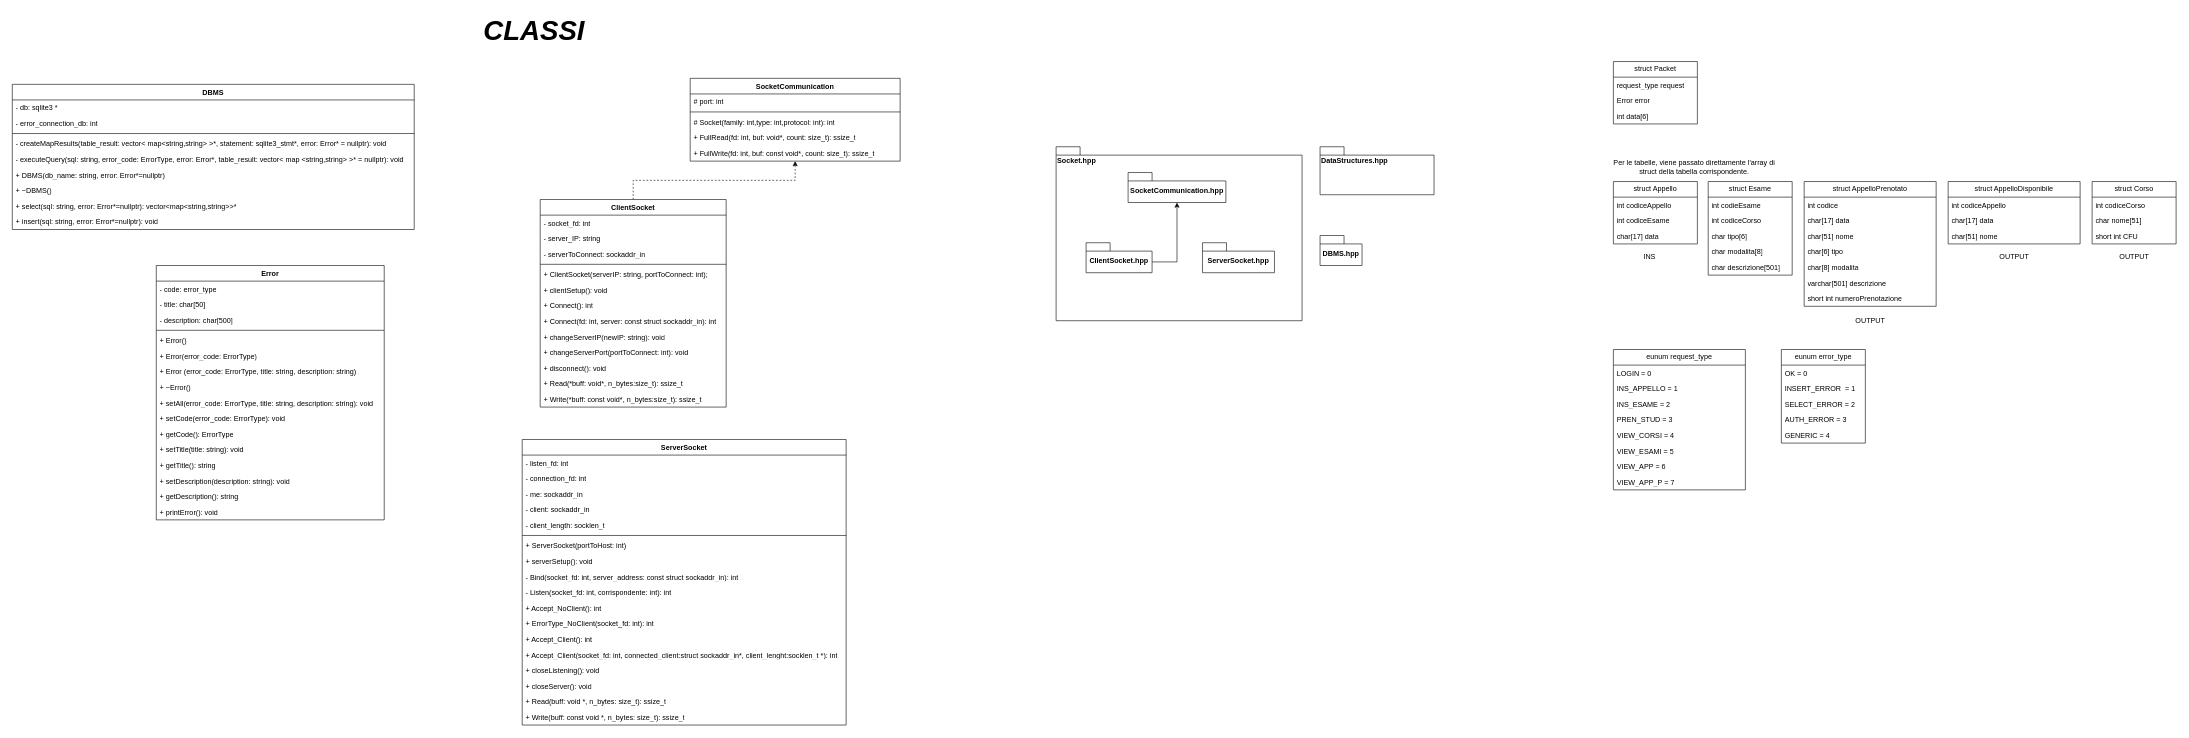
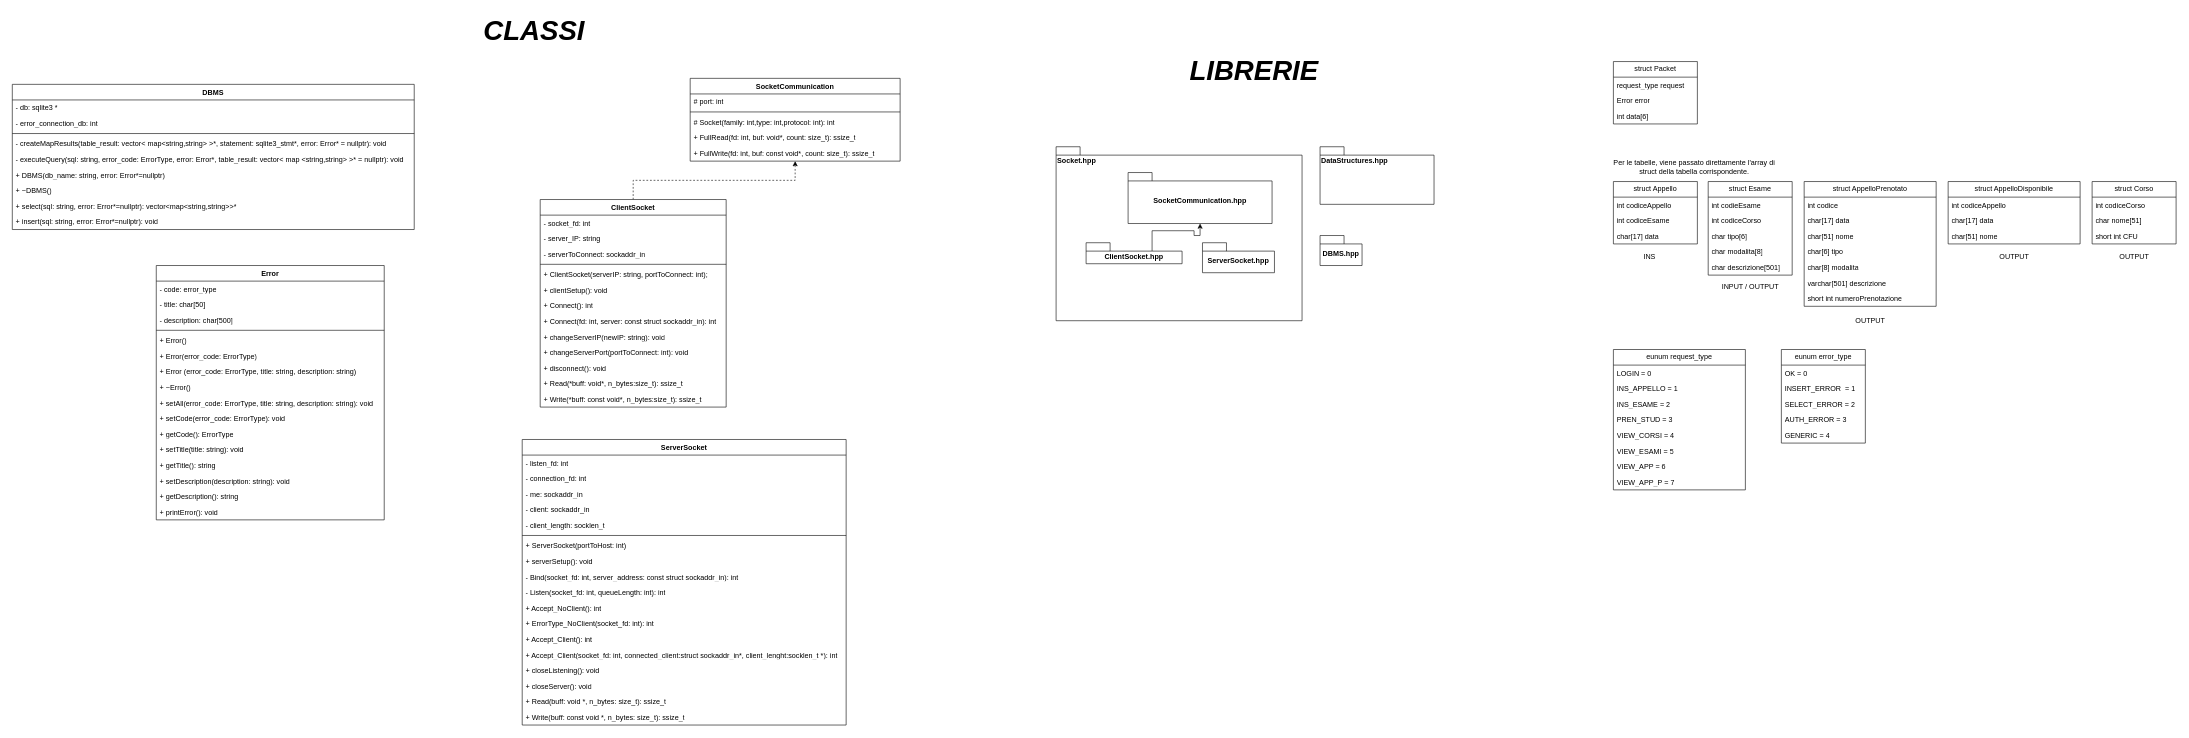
+ <mxCell id="116" value="LIBRERIE" style="text;html=1;strokeColor=none;fillColor=none;align=center;verticalAlign=middle;whiteSpace=wrap;rounded=0;fontSize=46;fontStyle=3" parent="1" vertex="1"><mxGeometry x="1970" y="86" width="240" height="62" as="geometry" /></mxCell>
- <mxCell id="47" value="DataStructures.hpp" style="shape=folder;fontStyle=1;spacingTop=10;tabWidth=40;tabHeight=14;tabPosition=left;html=1;whiteSpace=wrap;align=left;verticalAlign=top;" parent="1" vertex="1"><mxGeometry x="2200" y="244" width="190" height="80" as="geometry" /></mxCell>
+ <mxCell id="47" value="DataStructures.hpp" style="shape=folder;fontStyle=1;spacingTop=10;tabWidth=40;tabHeight=14;tabPosition=left;html=1;whiteSpace=wrap;align=left;verticalAlign=top;" parent="1" vertex="1"><mxGeometry x="2200" y="244" width="190" height="96" as="geometry" /></mxCell>
- <mxCell id="46" value="SocketCommunication.hpp" style="shape=folder;fontStyle=1;spacingTop=10;tabWidth=40;tabHeight=14;tabPosition=left;html=1;whiteSpace=wrap;" parent="1" vertex="1"><mxGeometry x="1880" y="287" width="163" height="50" as="geometry" /></mxCell>
+ <mxCell id="46" value="SocketCommunication.hpp" style="shape=folder;fontStyle=1;spacingTop=10;tabWidth=40;tabHeight=14;tabPosition=left;html=1;whiteSpace=wrap;" parent="1" vertex="1"><mxGeometry x="1880" y="287" width="240" height="85" as="geometry" /></mxCell>
- <mxCell id="44" value="ClientSocket.hpp" style="shape=folder;fontStyle=1;spacingTop=10;tabWidth=40;tabHeight=14;tabPosition=left;html=1;whiteSpace=wrap;" parent="1" vertex="1"><mxGeometry y="404" width="110" height="50" as="geometry" x="1810" /></mxCell>
+ <mxCell id="44" value="ClientSocket.hpp" style="shape=folder;fontStyle=1;spacingTop=10;tabWidth=40;tabHeight=14;tabPosition=left;html=1;whiteSpace=wrap;" parent="1" vertex="1"><mxGeometry x="1810" y="404" width="160" height="35" as="geometry" /></mxCell>
+ <mxCell id="123" value="INPUT / OUTPUT" style="text;html=1;align=center;verticalAlign=middle;resizable=0;points=[];autosize=1;strokeColor=none;fillColor=none;" parent="1" vertex="1"><mxGeometry x="2857" y="462" width="120" height="30" as="geometry" /></mxCell>
- <mxCell id="27" value="- Listen(socket_fd: int, corrispondente: int): int" style="text;strokeColor=none;fillColor=none;align=left;verticalAlign=top;spacingLeft=4;spacingRight=4;overflow=hidden;rotatable=0;points=[[0,0.5],[1,0.5]];portConstraint=eastwest;whiteSpace=wrap;html=1;" parent="17" vertex="1"><mxGeometry y="242" width="540" height="26" as="geometry" /></mxCell>
+ <mxCell id="27" value="- Listen(socket_fd: int, queueLength: int): int" style="text;strokeColor=none;fillColor=none;align=left;verticalAlign=top;spacingLeft=4;spacingRight=4;overflow=hidden;rotatable=0;points=[[0,0.5],[1,0.5]];portConstraint=eastwest;whiteSpace=wrap;html=1;" parent="17" vertex="1"><mxGeometry y="242" width="540" height="26" as="geometry" /></mxCell>
